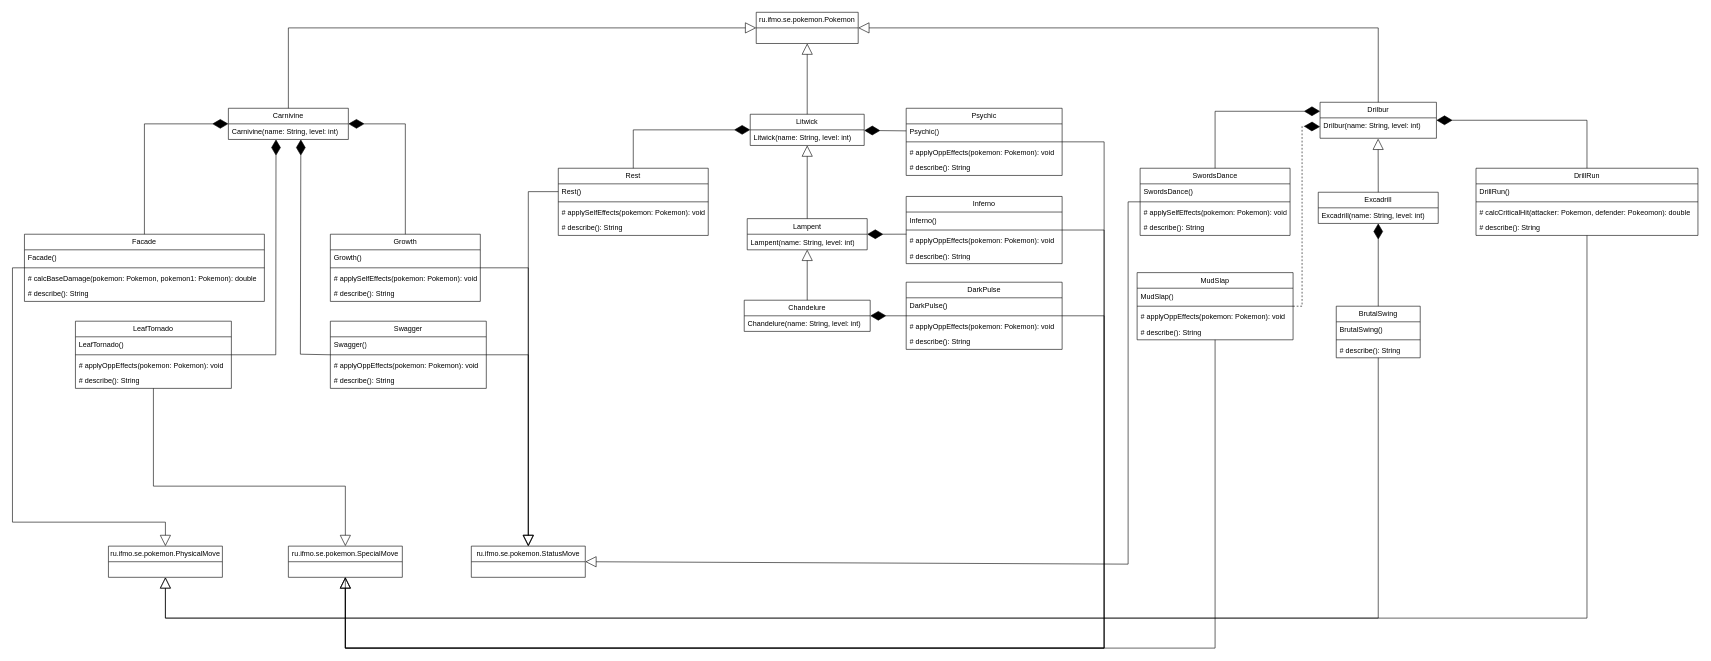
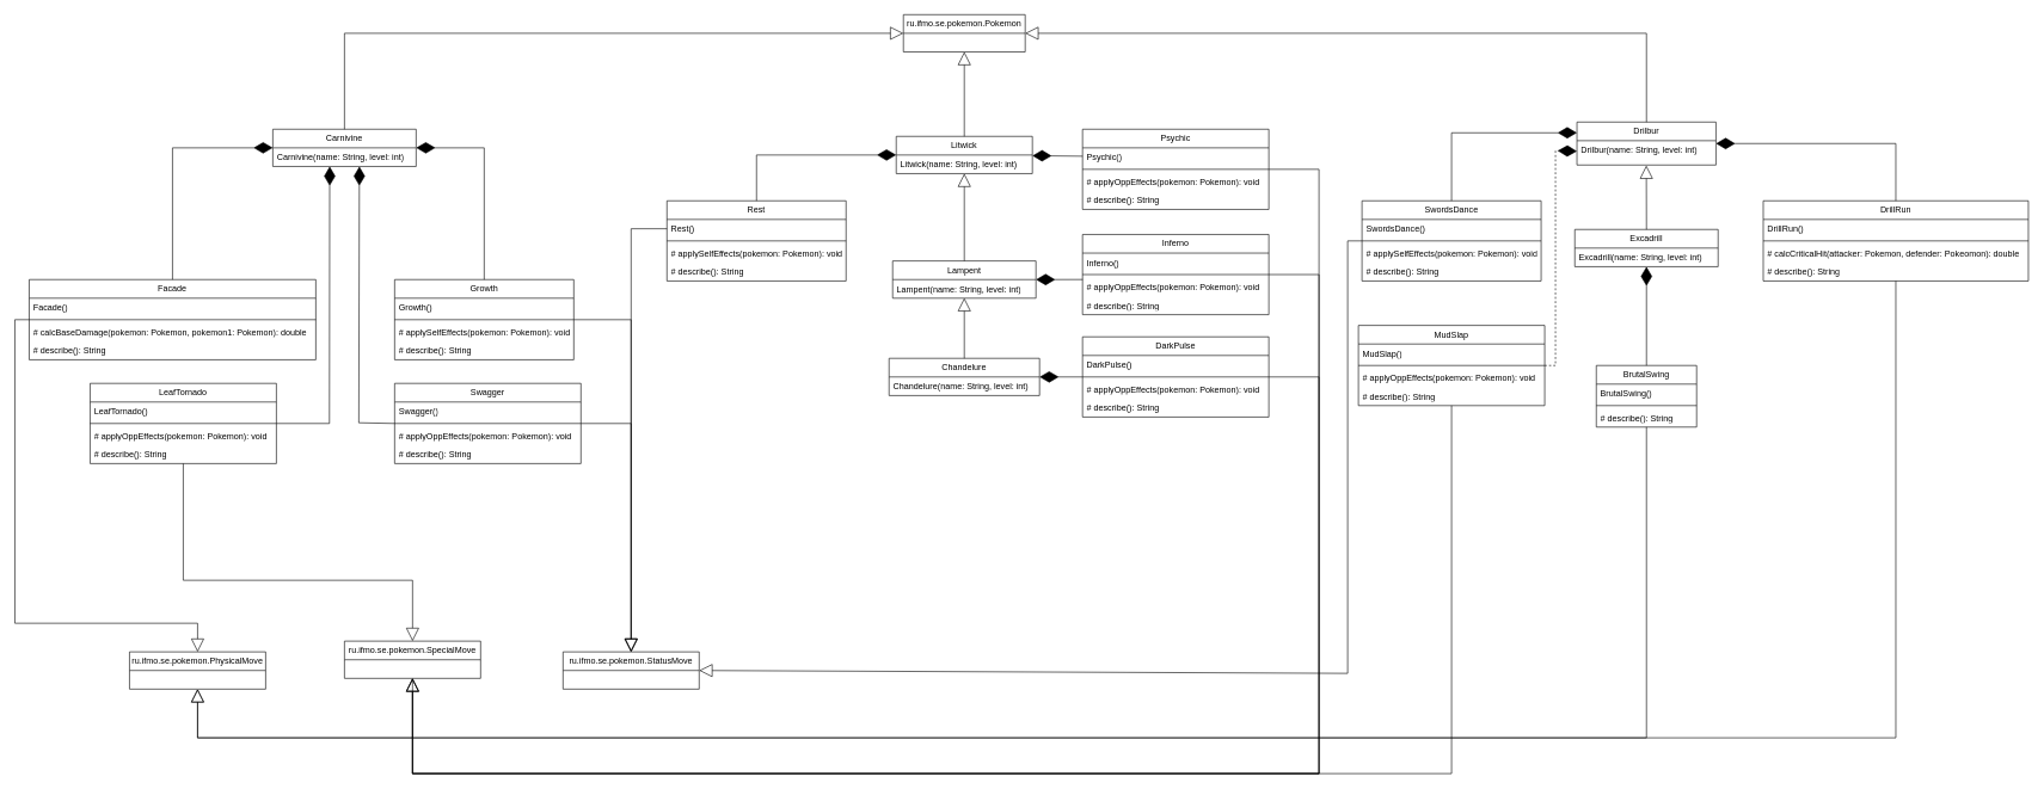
- <mxCell id="28" value="ru.ifmo.se.pokemon.SpecialMove" style="swimlane;fontStyle=0;childLayout=stackLayout;horizontal=1;startSize=26;fillColor=none;horizontalStack=0;resizeParent=1;resizeParentMax=0;resizeLast=0;collapsible=1;marginBottom=0;whiteSpace=wrap;html=1;labelBackgroundColor=none;" vertex="1" parent="1"><mxGeometry x="480" y="910" width="190" height="52" as="geometry" /></mxCell>
+ <mxCell id="28" value="ru.ifmo.se.pokemon.SpecialMove" style="swimlane;fontStyle=0;childLayout=stackLayout;horizontal=1;startSize=26;fillColor=none;horizontalStack=0;resizeParent=1;resizeParentMax=0;resizeLast=0;collapsible=1;marginBottom=0;whiteSpace=wrap;html=1;labelBackgroundColor=none;" vertex="1" parent="1"><mxGeometry x="480" y="895" width="190" height="52" as="geometry" /></mxCell>
